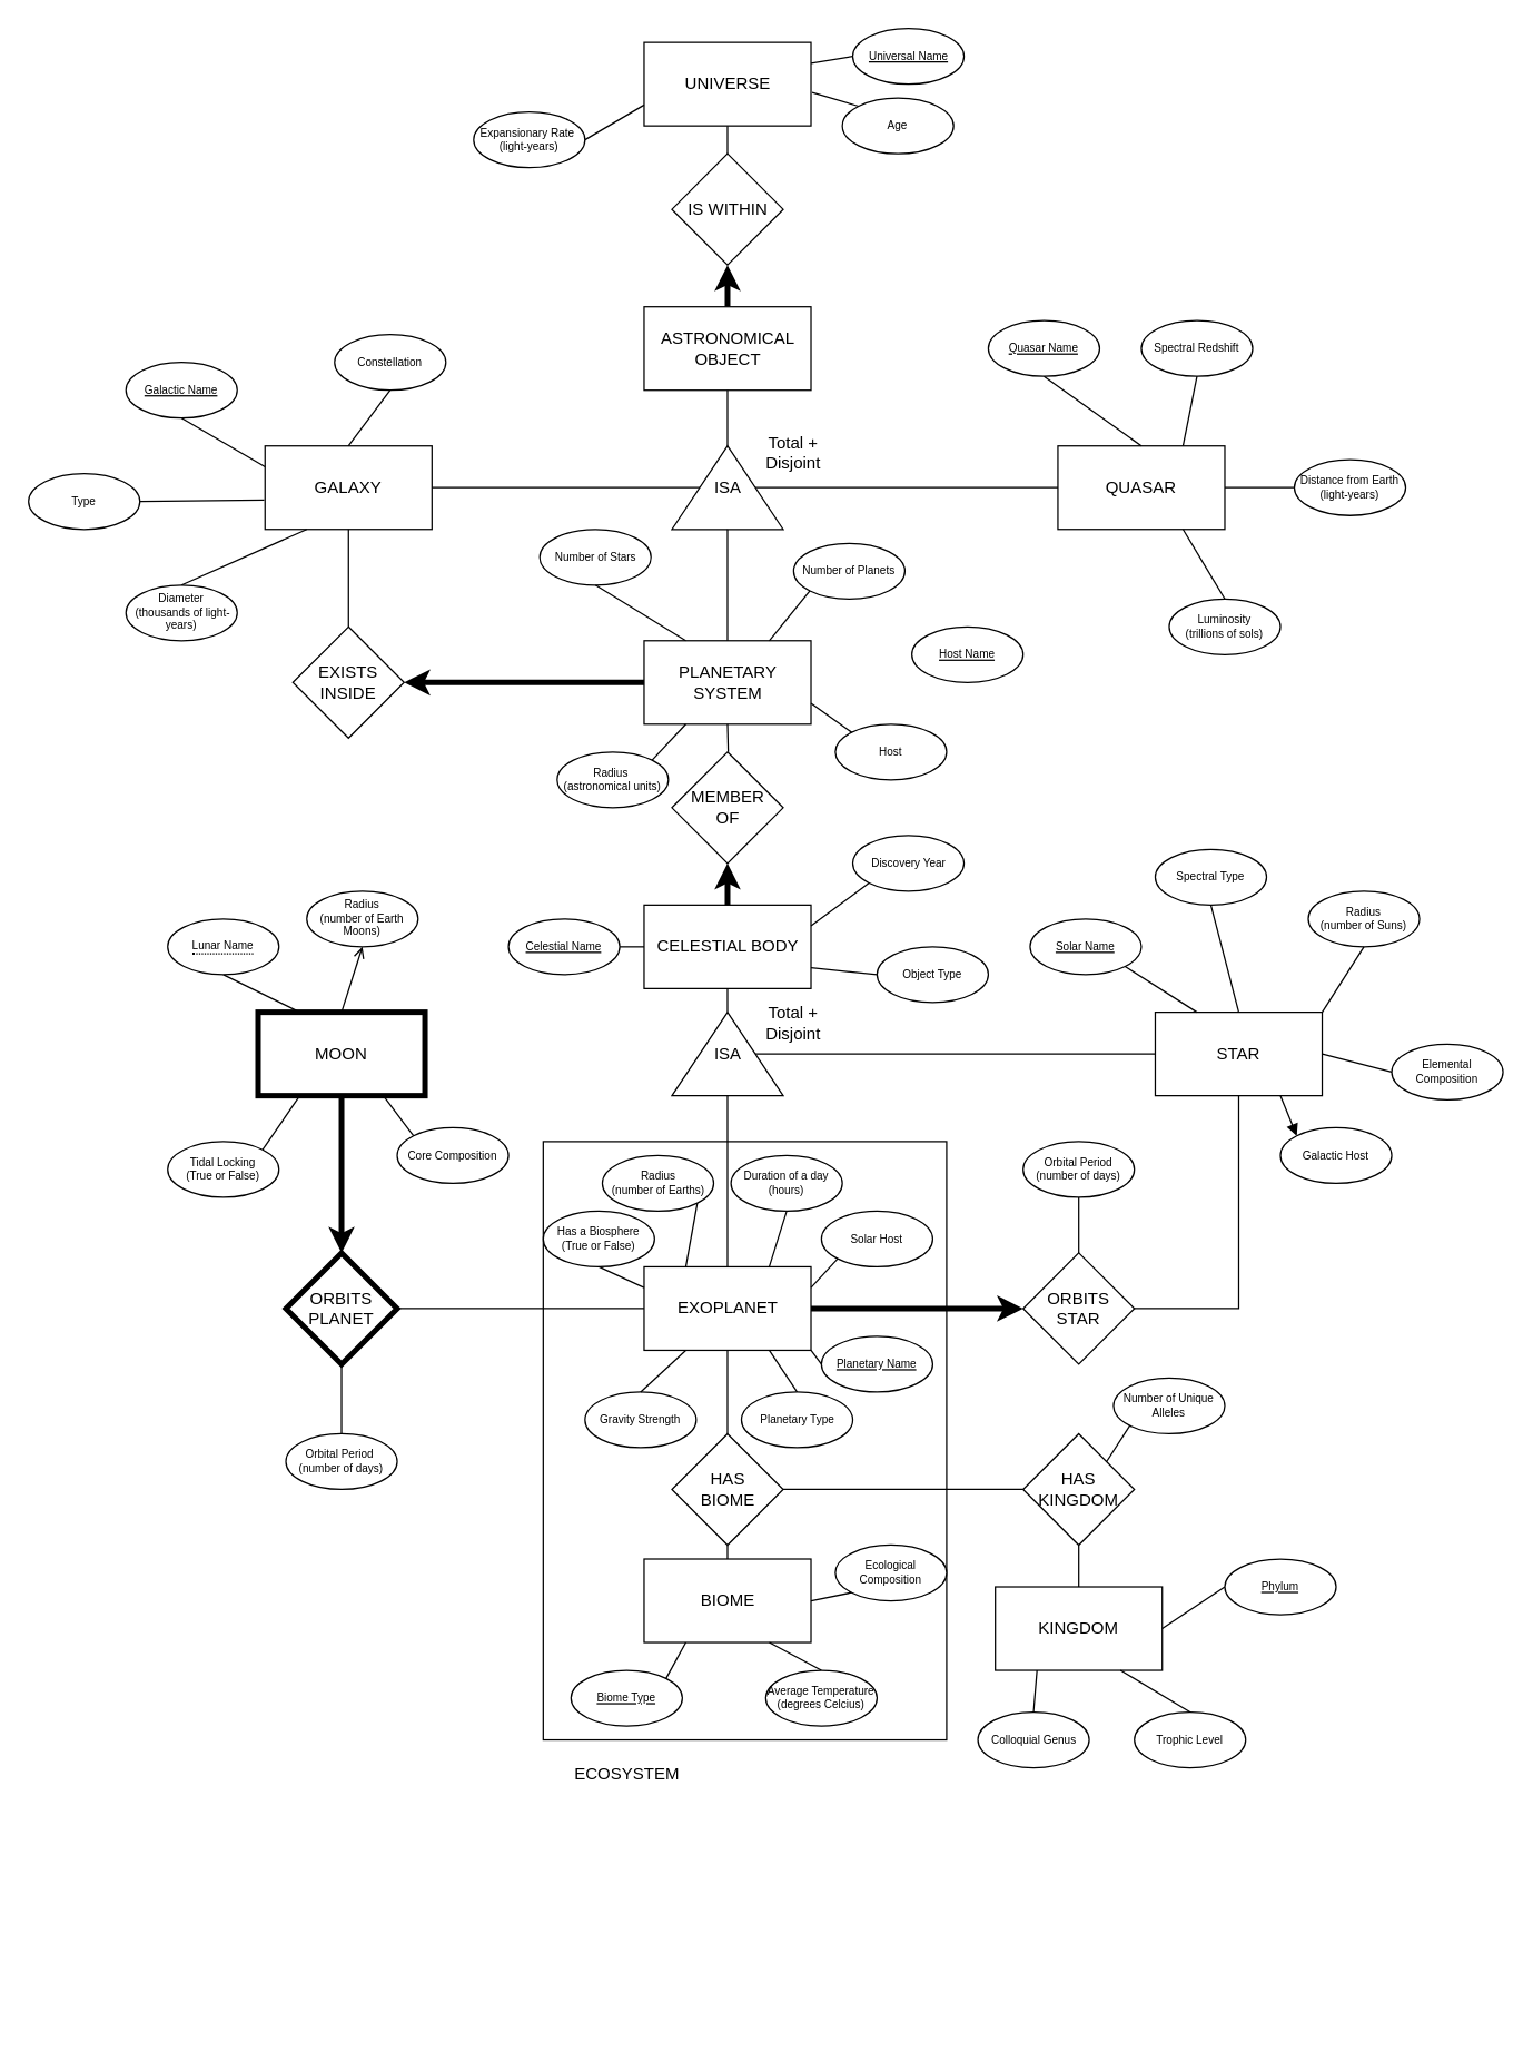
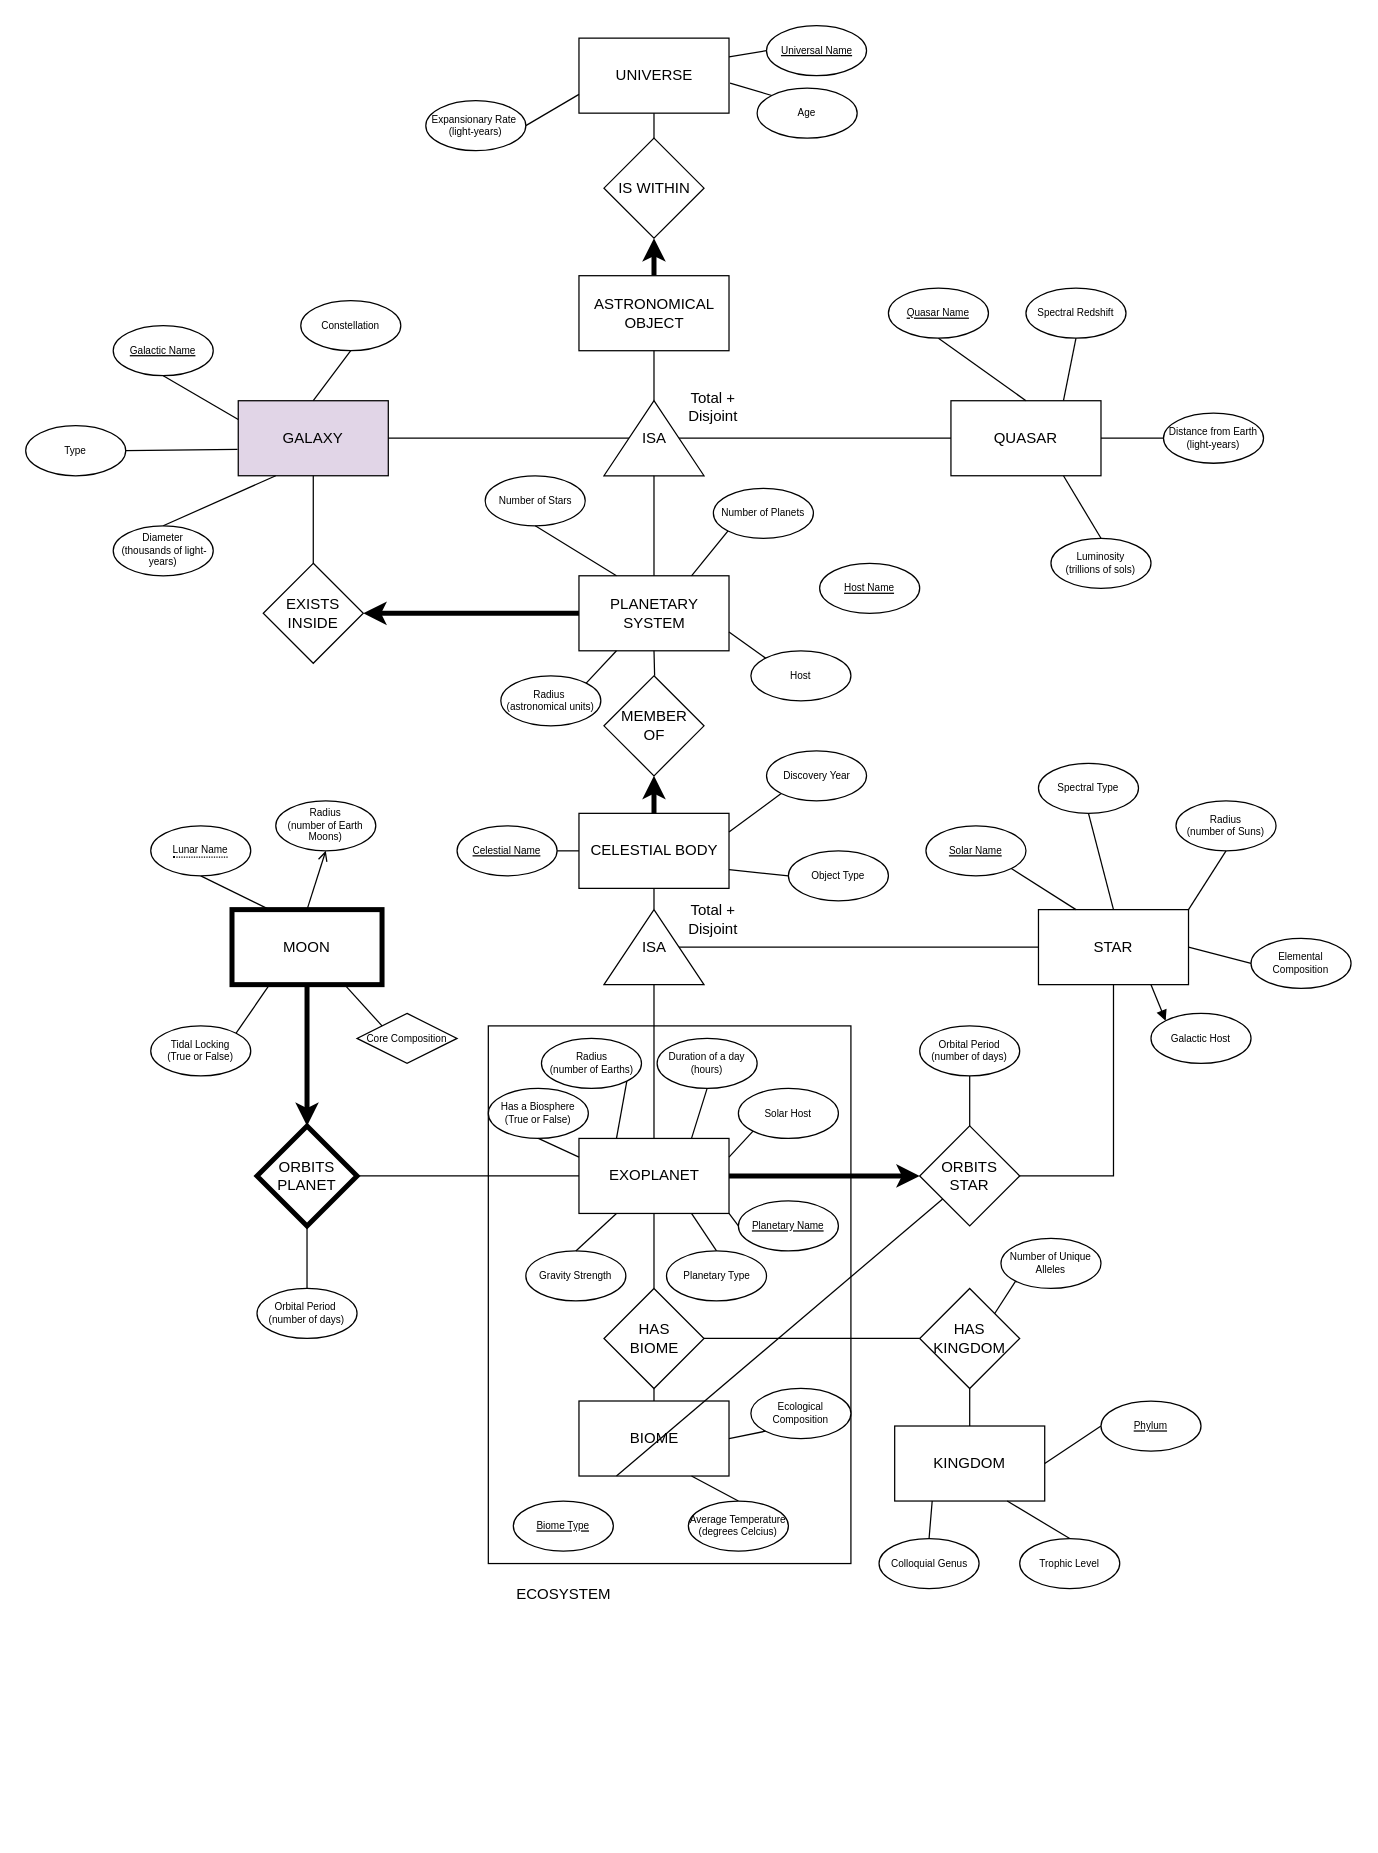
- <mxCell id="48" value="GALAXY" style="rounded=0;whiteSpace=wrap;html=1;" parent="1" vertex="1"><mxGeometry x="190" y="320" width="120" height="60" as="geometry" /></mxCell>
+ <mxCell id="48" value="GALAXY" style="rounded=0;whiteSpace=wrap;html=1;fillColor=#e1d5e7;" parent="1" vertex="1"><mxGeometry x="190" y="320" width="120" height="60" as="geometry" /></mxCell>
- <mxCell id="92" value="&lt;font style=&quot;line-height: 100%;&quot;&gt;Core Composition&lt;/font&gt;" style="ellipse;whiteSpace=wrap;html=1;spacing=0;fontSize=8;" parent="1" vertex="1"><mxGeometry x="285" y="810" width="80" height="40" as="geometry" /></mxCell>
+ <mxCell id="92" value="&lt;font style=&quot;line-height: 100%;&quot;&gt;Core Composition&lt;/font&gt;" style="rhombus;whiteSpace=wrap;html=1;spacing=0;fontSize=8;" parent="1" vertex="1"><mxGeometry x="285" y="810" width="80" height="40" as="geometry" /></mxCell>
- <mxCell id="33" value="" style="endArrow=none;html=1;rounded=0;entryX=1;entryY=0;entryDx=0;entryDy=0;exitX=0.25;exitY=1;exitDx=0;exitDy=0;" parent="1" source="15" target="32" edge="1"><mxGeometry width="50" height="50" relative="1" as="geometry"><mxPoint x="722.5" y="1310" as="sourcePoint" /><mxPoint x="772.5" y="1260" as="targetPoint" /></mxGeometry></mxCell>
+ <mxCell id="33" value="" style="endArrow=none;html=1;rounded=0;exitX=0.25;exitY=1;exitDx=0;exitDy=0;" parent="1" source="15" target="10" edge="1"><mxGeometry width="50" height="50" relative="1" as="geometry"><mxPoint x="722.5" y="1310" as="sourcePoint" /><mxPoint x="772.5" y="1260" as="targetPoint" /></mxGeometry></mxCell>
